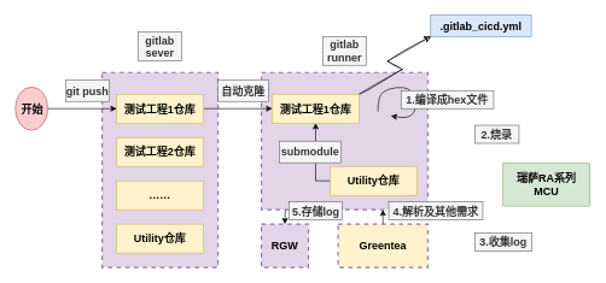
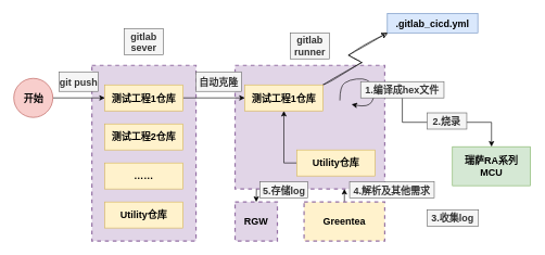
- <mxCell id="14" value="&lt;font style=&quot;font-size: 15px;&quot;&gt;开始&lt;/font&gt;" style="verticalLabelPosition=middle;verticalAlign=middle;html=1;shape=mxgraph.flowchart.on-page_reference;aspect=fixed;labelPosition=center;align=center;fillColor=#f8cecc;strokeColor=#b85450;fontStyle=1" vertex="1" parent="1"><mxGeometry x="20" y="120" width="45" height="60" as="geometry" /></mxCell>
+ <mxCell id="14" value="&lt;font style=&quot;font-size: 15px;&quot;&gt;开始&lt;/font&gt;" style="verticalLabelPosition=middle;verticalAlign=middle;html=1;shape=mxgraph.flowchart.on-page_reference;aspect=fixed;labelPosition=center;align=center;fillColor=#f8cecc;strokeColor=#b85450;fontStyle=1" vertex="1" parent="1"><mxGeometry x="20" y="120" width="60" height="60" as="geometry" /></mxCell>
+ <mxCell id="25" style="edgeStyle=orthogonalEdgeStyle;rounded=0;orthogonalLoop=1;jettySize=auto;html=1;entryX=0.5;entryY=0;entryDx=0;entryDy=0;exitX=0.5;exitY=1;exitDx=0;exitDy=0;" edge="1" parent="1" source="26" target="23"><mxGeometry relative="1" as="geometry" /></mxCell>
- <mxCell id="17" value="&lt;span style=&quot;font-size: 15px; text-wrap: nowrap;&quot;&gt;&lt;b&gt;submodule&lt;/b&gt;&lt;/span&gt;" style="text;html=1;align=center;verticalAlign=middle;whiteSpace=wrap;rounded=0;fillColor=#f5f5f5;fontColor=#333333;strokeColor=#666666;" vertex="1" parent="1"><mxGeometry x="385" y="195" width="85" height="30" as="geometry" /></mxCell>
